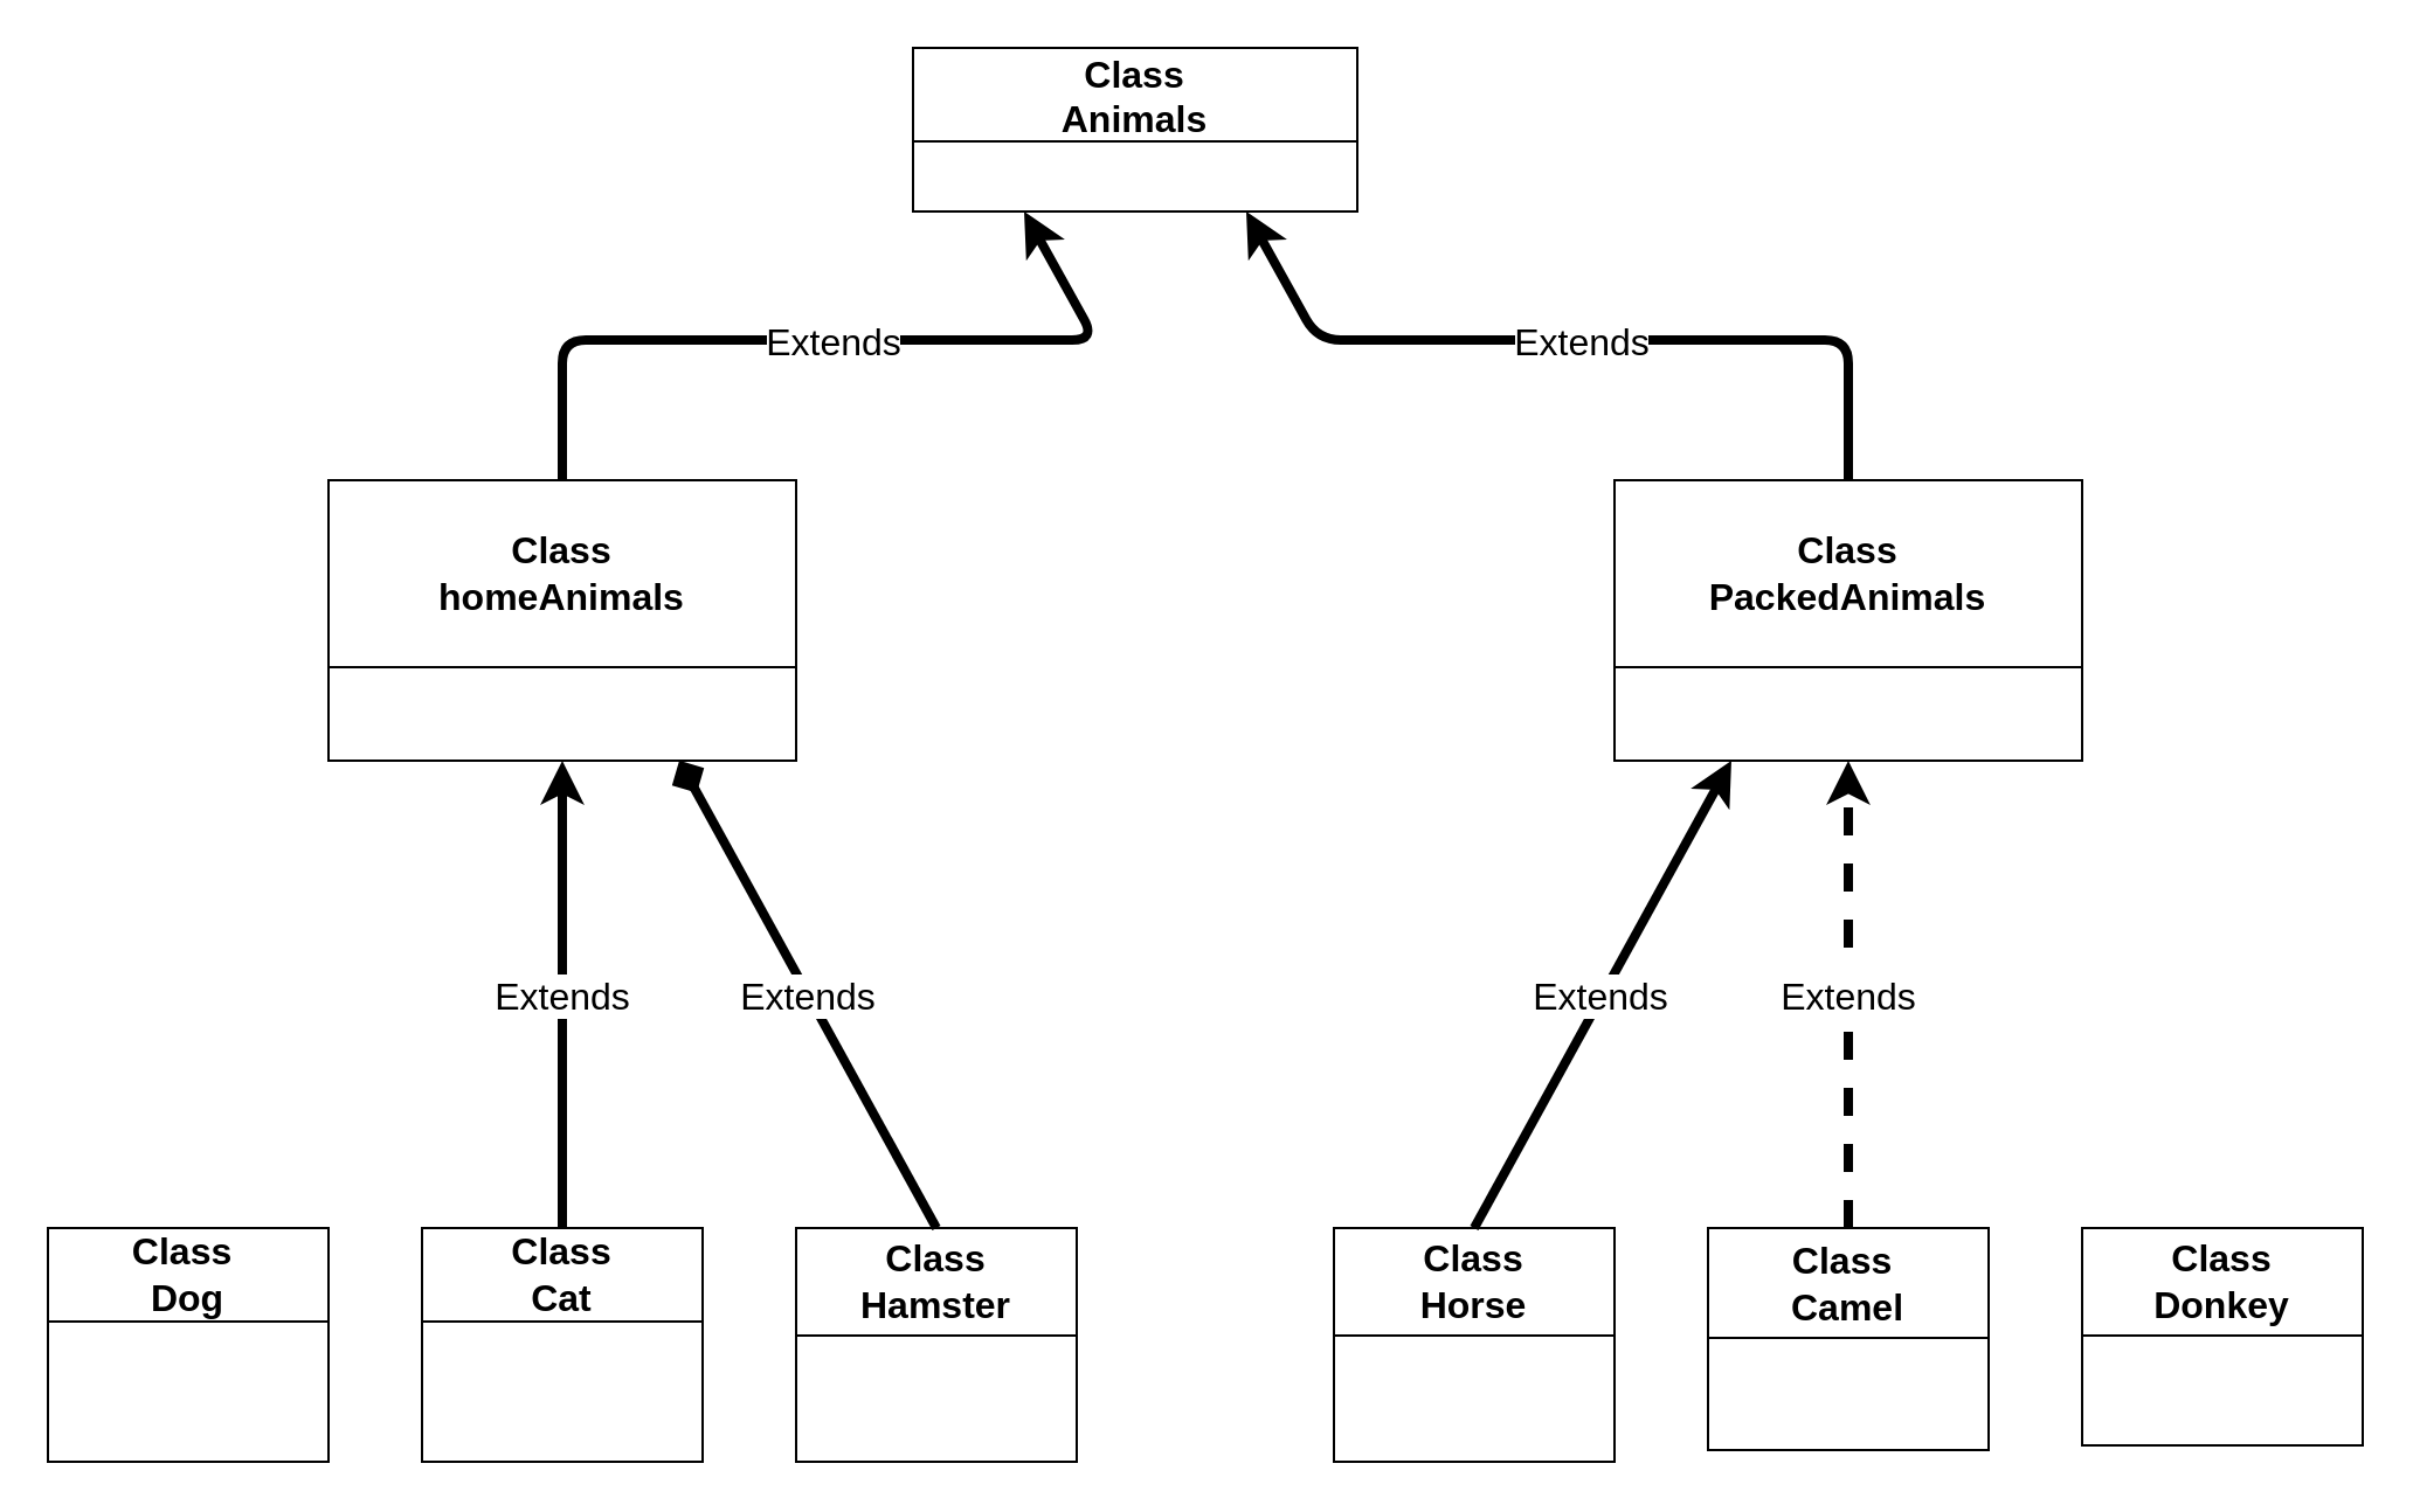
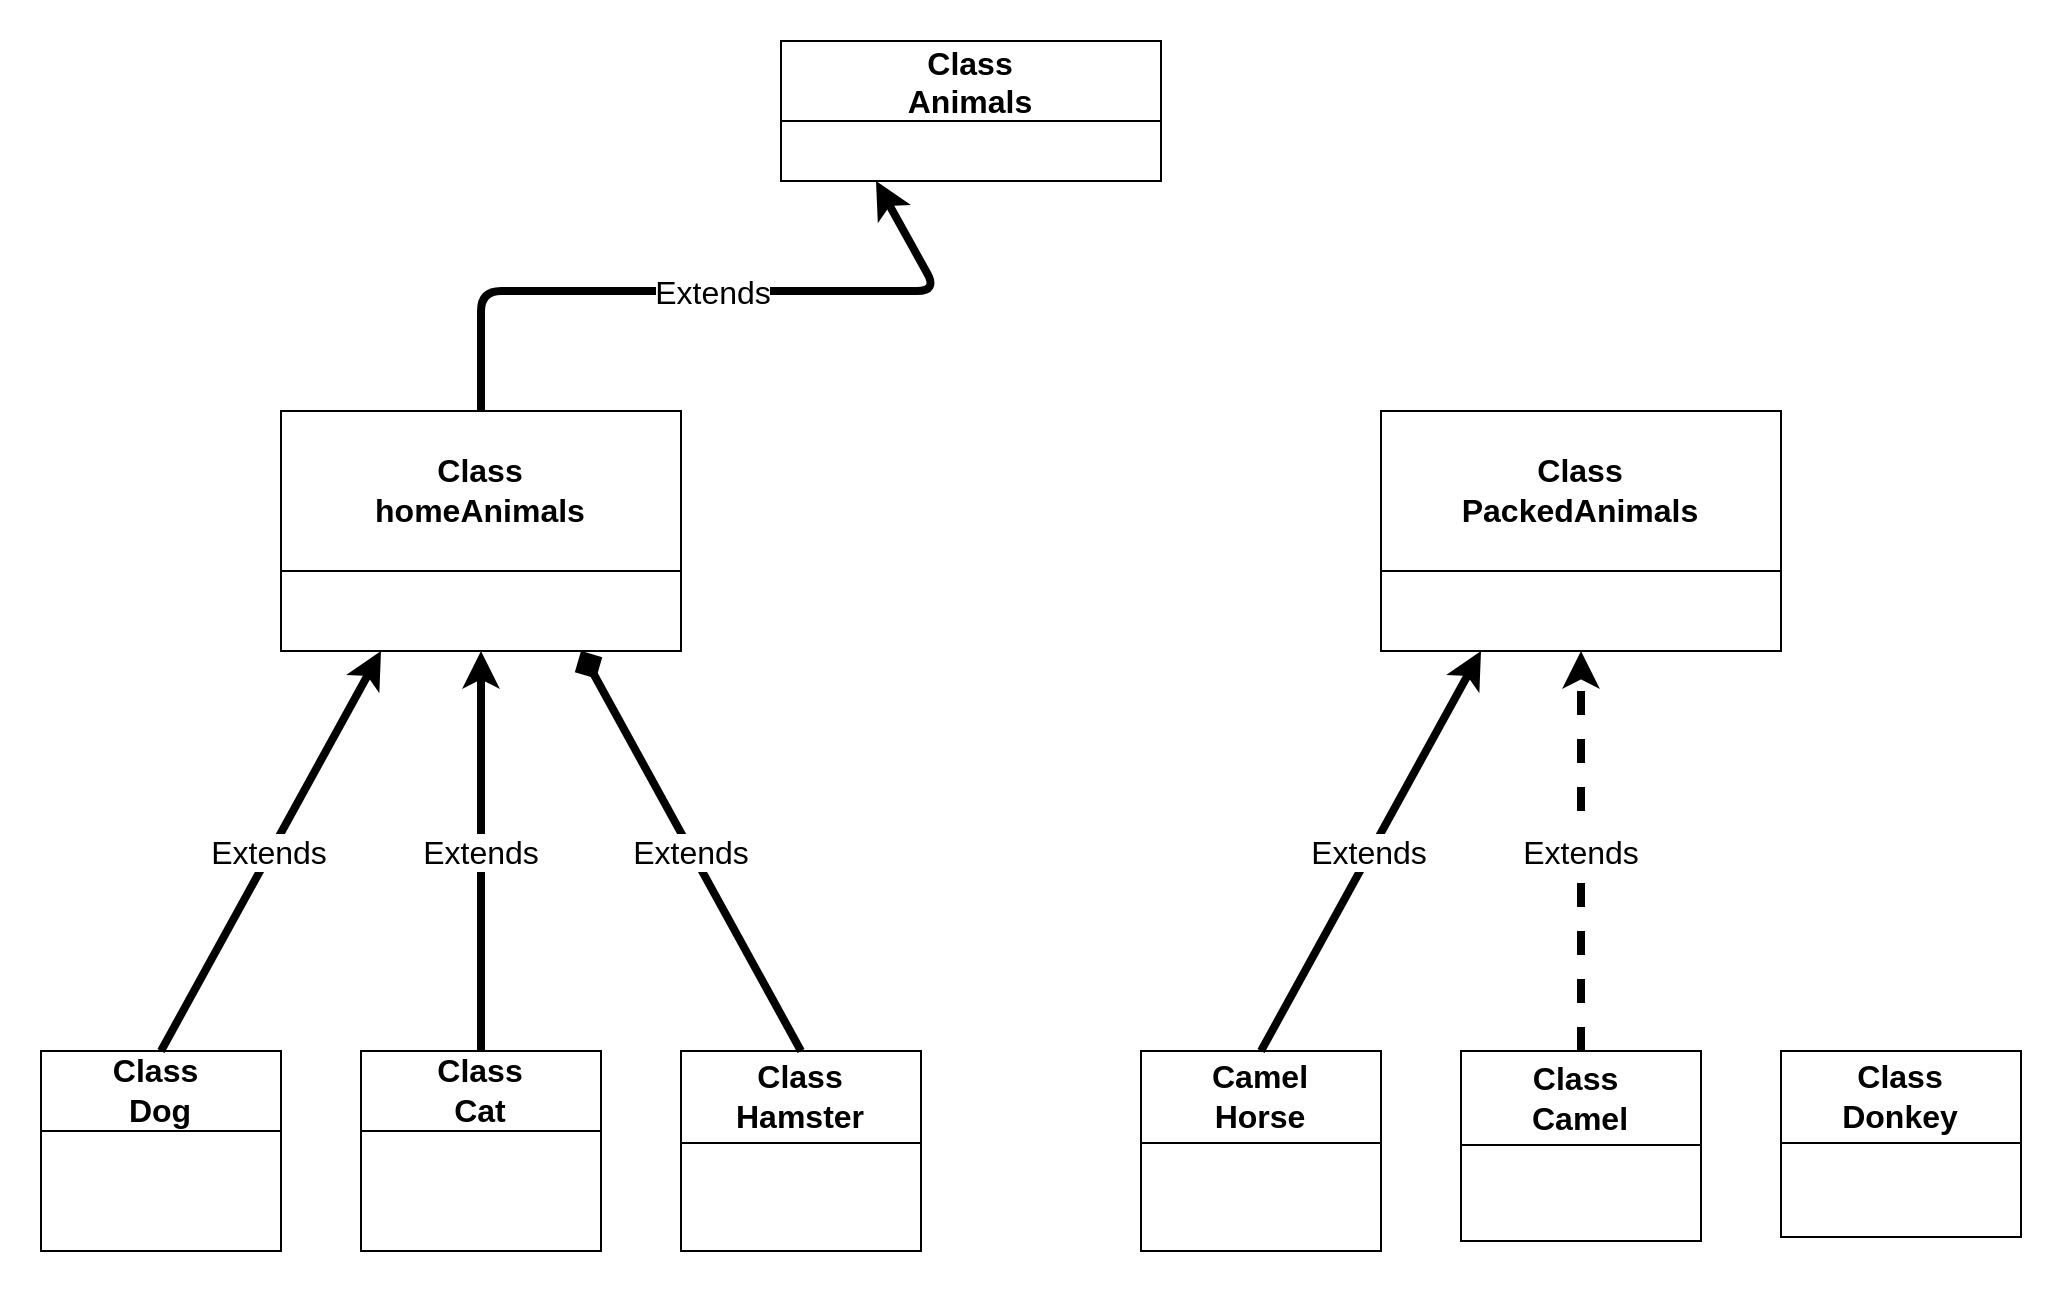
- <mxCell id="23" value="" style="endArrow=classic;html=1;fontSize=16;entryX=0.75;entryY=1;entryDx=0;entryDy=0;exitX=0.5;exitY=0;exitDx=0;exitDy=0;strokeWidth=4;rounded=1;" edge="1" parent="1" source="5" target="2"><mxGeometry relative="1" as="geometry"><mxPoint x="790" y="195" as="sourcePoint" /><mxPoint x="1017.5" y="85" as="targetPoint" /><Array as="points"><mxPoint x="790" y="145" /><mxPoint x="563" y="145" /></Array></mxGeometry></mxCell>
- <mxCell id="24" value="Extends" style="edgeLabel;resizable=0;html=1;align=center;verticalAlign=middle;fontSize=16;" connectable="0" vertex="1" parent="23"><mxGeometry relative="1" as="geometry" /></mxCell>
+ <mxCell id="11" value="" style="endArrow=classic;html=1;fontSize=16;entryX=0.25;entryY=1;entryDx=0;entryDy=0;exitX=0.5;exitY=0;exitDx=0;exitDy=0;strokeWidth=4;" edge="1" parent="1" source="6" target="3"><mxGeometry relative="1" as="geometry"><mxPoint x="50" y="445" as="sourcePoint" /><mxPoint x="150" y="445" as="targetPoint" /></mxGeometry></mxCell>
+ <mxCell id="12" value="Extends" style="edgeLabel;resizable=0;html=1;align=center;verticalAlign=middle;fontSize=16;" connectable="0" vertex="1" parent="11"><mxGeometry relative="1" as="geometry"><mxPoint x="-1" as="offset" /></mxGeometry></mxCell>
- <mxCell id="10" value="&lt;font style=&quot;font-size: 16px;&quot;&gt;Class&lt;br&gt;Horse&lt;/font&gt;" style="swimlane;whiteSpace=wrap;html=1;startSize=46;" vertex="1" parent="1"><mxGeometry x="570" y="525" width="120" height="100" as="geometry" /></mxCell>
+ <mxCell id="10" value="&lt;font style=&quot;font-size: 16px;&quot;&gt;Camel&lt;br&gt;Horse&lt;/font&gt;" style="swimlane;whiteSpace=wrap;html=1;startSize=46;" vertex="1" parent="1"><mxGeometry x="570" y="525" width="120" height="100" as="geometry" /></mxCell>
